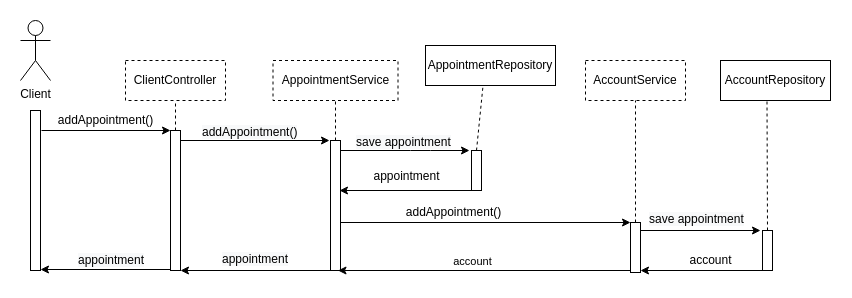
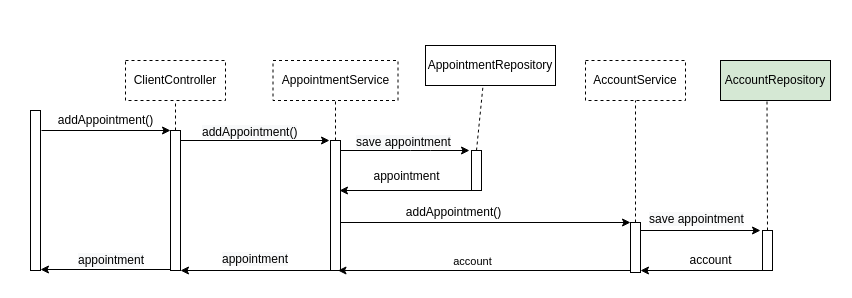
- <mxCell id="2" value="Client" style="shape=umlActor;verticalLabelPosition=bottom;verticalAlign=top;html=1;outlineConnect=0;" vertex="1" parent="1"><mxGeometry x="20" y="20" width="30" height="60" as="geometry" /></mxCell>
- <mxCell id="29" value="AccountRepository" style="rounded=0;whiteSpace=wrap;html=1;" vertex="1" parent="1"><mxGeometry x="720" y="60" width="110" height="40" as="geometry" /></mxCell>
+ <mxCell id="29" value="AccountRepository" style="rounded=0;whiteSpace=wrap;html=1;fillColor=#d5e8d4;" vertex="1" parent="1"><mxGeometry x="720" y="60" width="110" height="40" as="geometry" /></mxCell>
